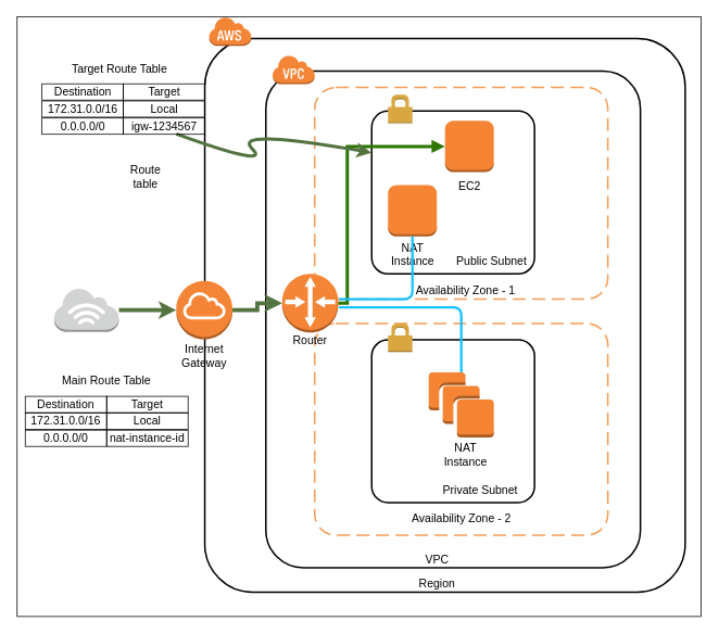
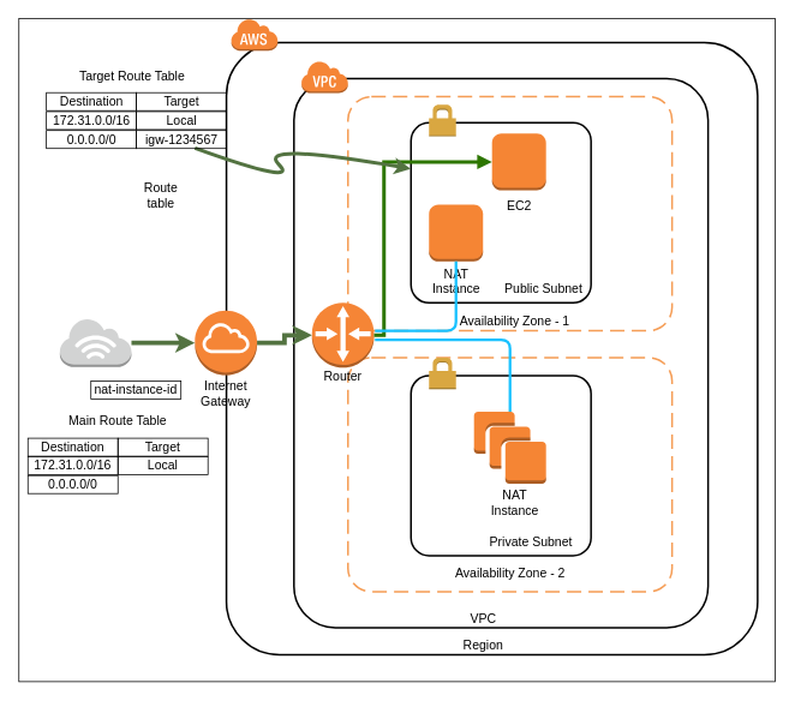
- <mxCell id="48" value="nat-instance-id" style="text;html=1;strokeColor=#000000;fillColor=none;align=center;verticalAlign=middle;whiteSpace=wrap;rounded=0;fontSize=14;" vertex="1" parent="1"><mxGeometry x="130" y="528" width="100" height="20" as="geometry" /></mxCell>
+ <mxCell id="48" value="nat-instance-id" style="text;html=1;strokeColor=#000000;fillColor=none;align=center;verticalAlign=middle;whiteSpace=wrap;rounded=0;fontSize=14;" vertex="1" parent="1"><mxGeometry x="100" y="423" width="100" height="20" as="geometry" /></mxCell>
